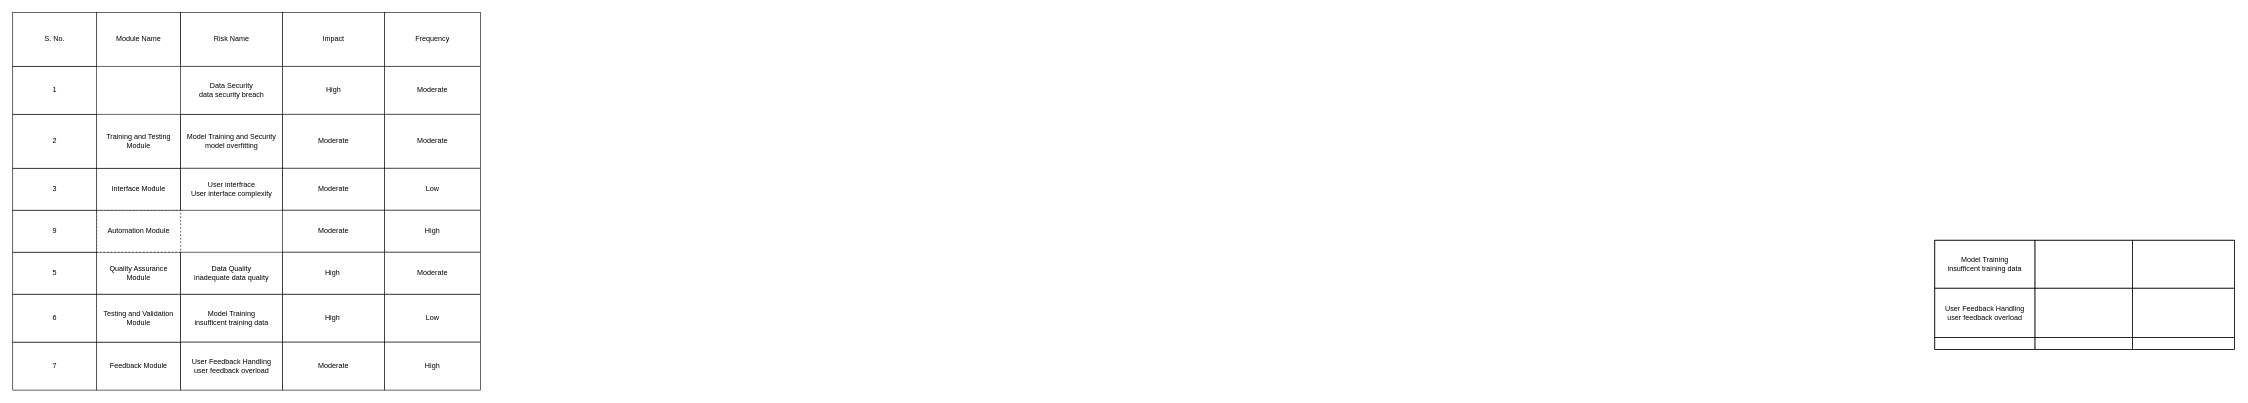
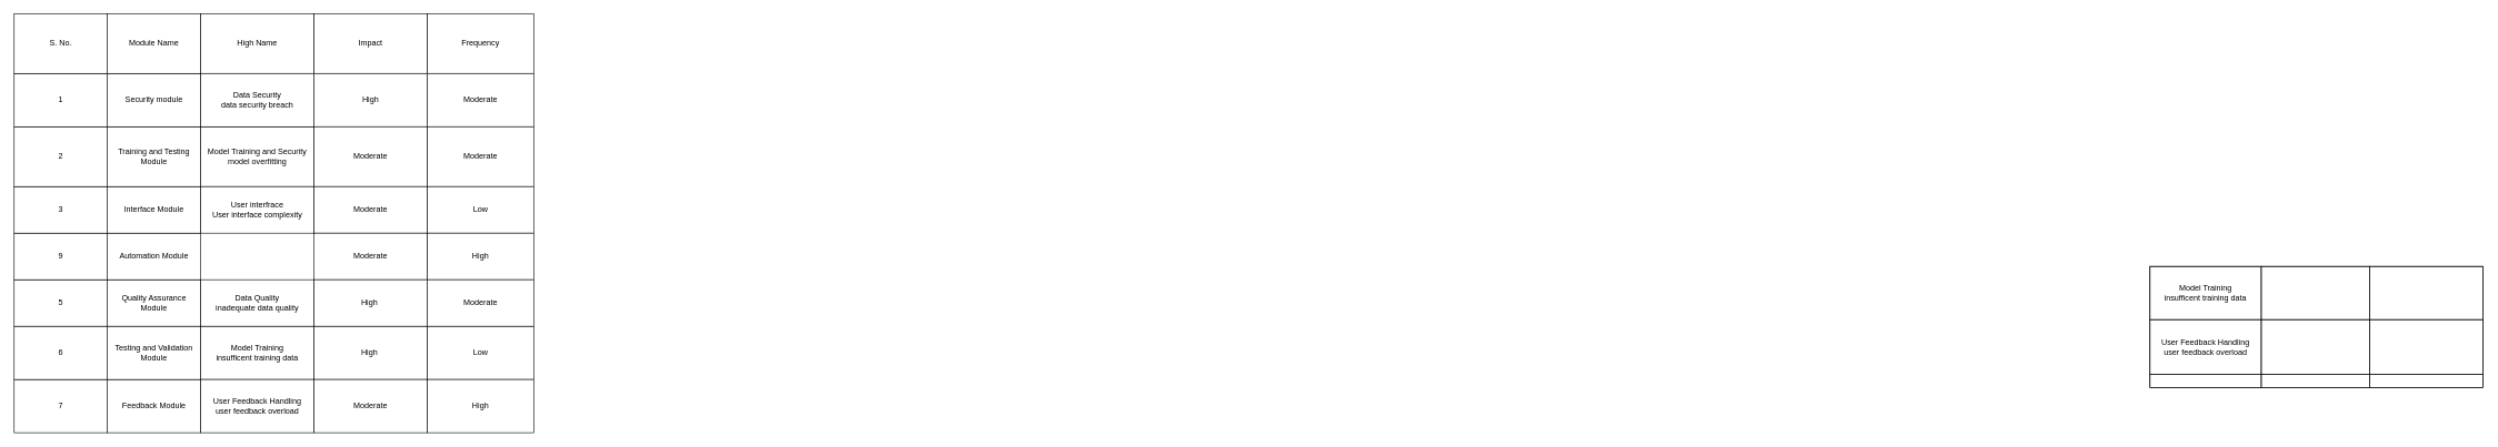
- <mxCell id="37" value="Risk Name" style="rounded=0;whiteSpace=wrap;html=1;" parent="1" vertex="1"><mxGeometry x="300" y="20" width="170" height="90" as="geometry" /></mxCell>
+ <mxCell id="37" value="High Name" style="rounded=0;whiteSpace=wrap;html=1;" parent="1" vertex="1"><mxGeometry x="300" y="20" width="170" height="90" as="geometry" /></mxCell>
+ <mxCell id="8" value="Security module" style="rounded=0;whiteSpace=wrap;html=1;" parent="1" vertex="1"><mxGeometry x="160" y="110" width="140" height="80" as="geometry" /></mxCell>
- <mxCell id="5" value="Automation Module" style="rounded=0;whiteSpace=wrap;html=1;dashed=1;" parent="1" vertex="1"><mxGeometry x="160" y="350" width="140" height="70" as="geometry" /></mxCell>
+ <mxCell id="5" value="Automation Module" style="rounded=0;whiteSpace=wrap;html=1;" parent="1" vertex="1"><mxGeometry x="160" y="350" width="140" height="70" as="geometry" /></mxCell>
